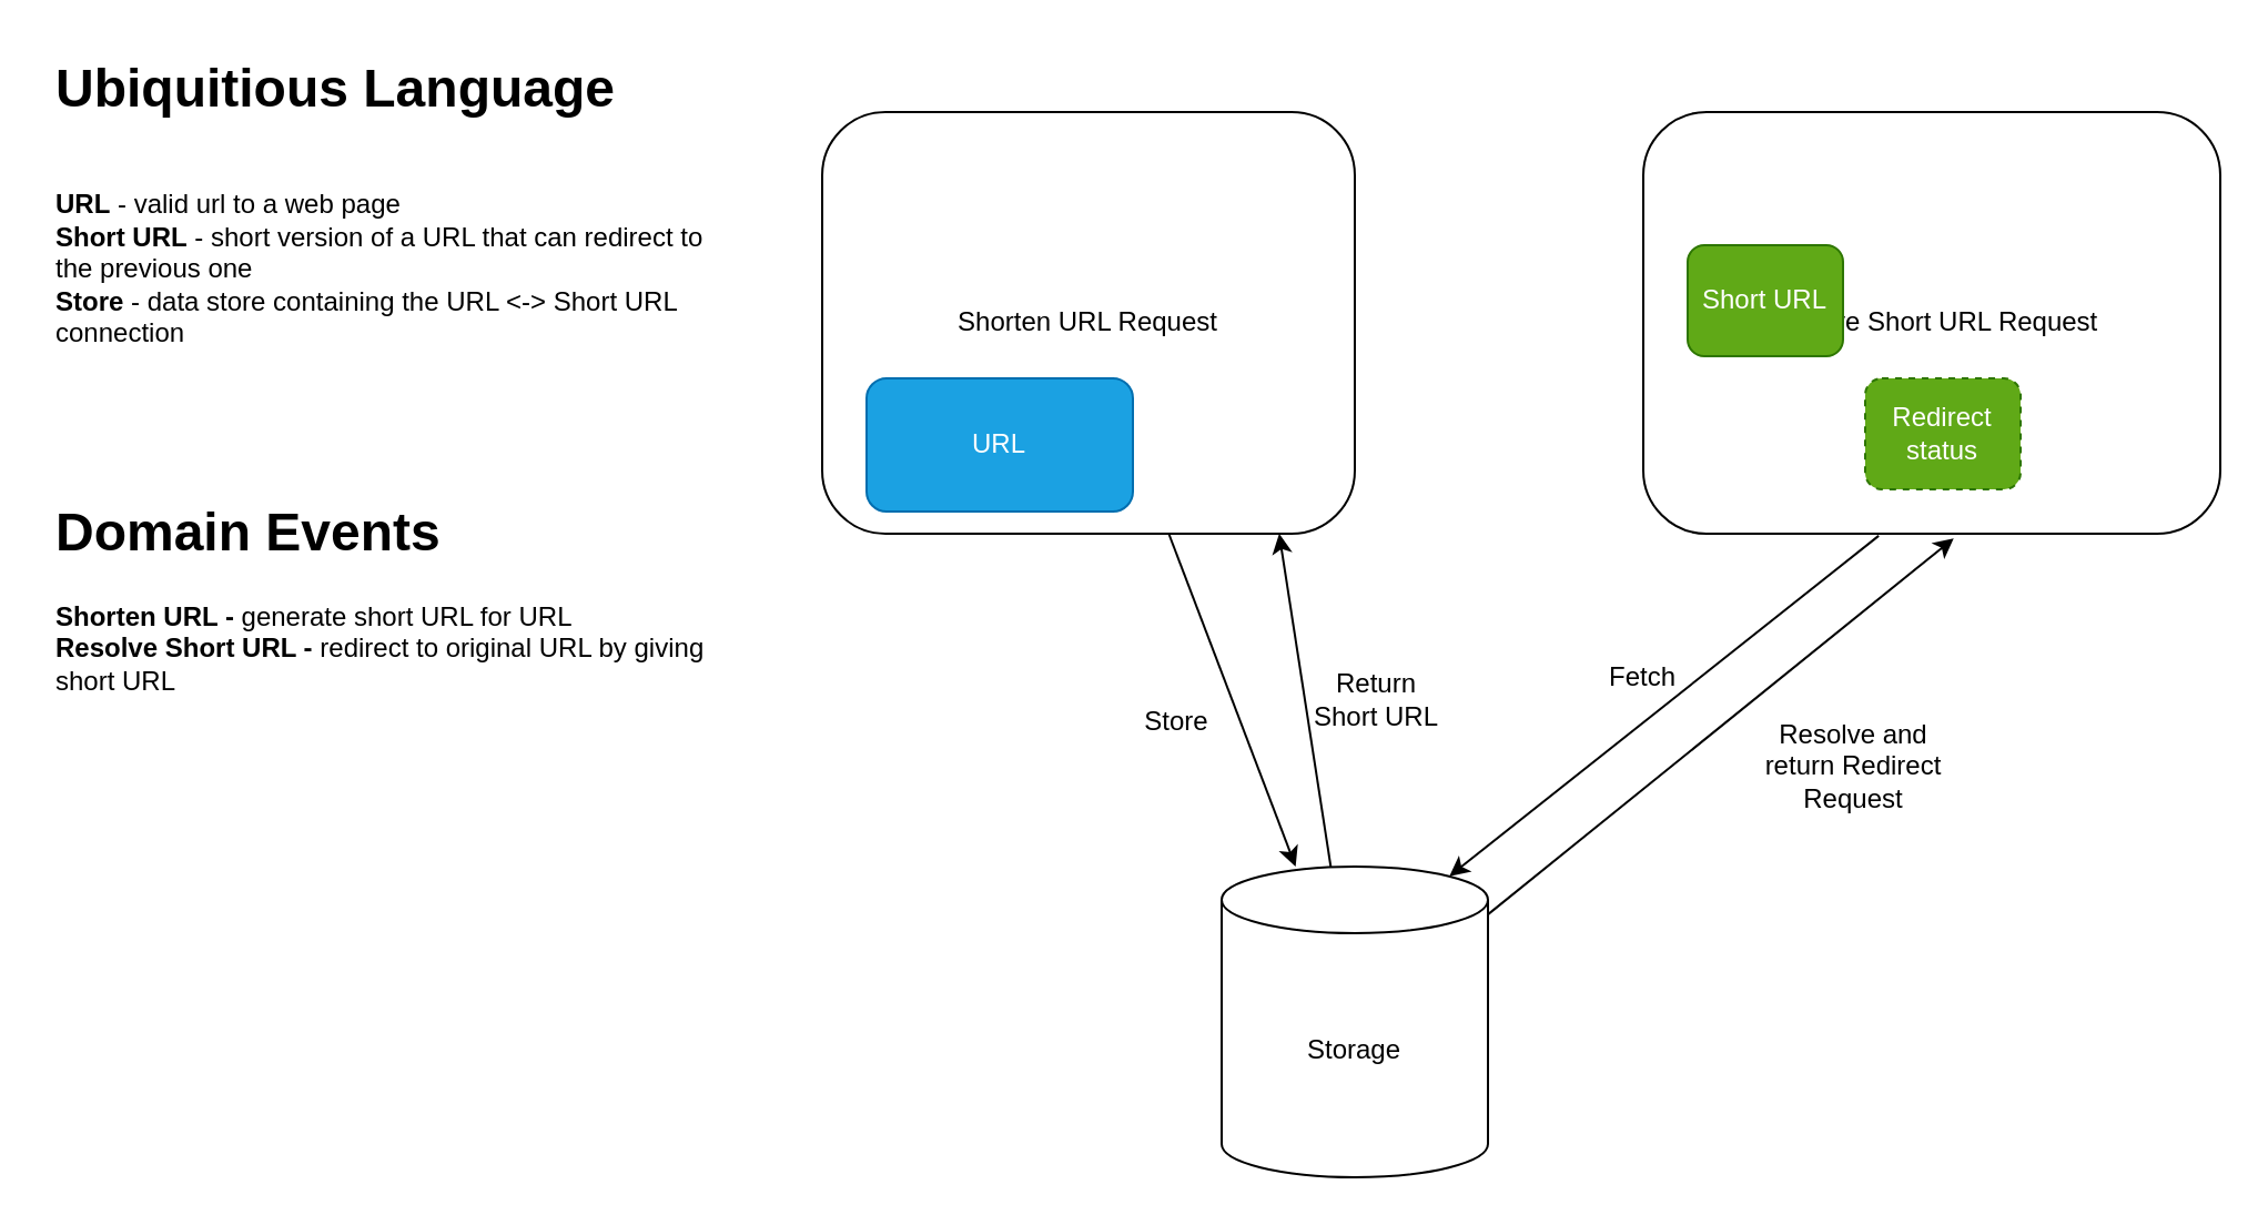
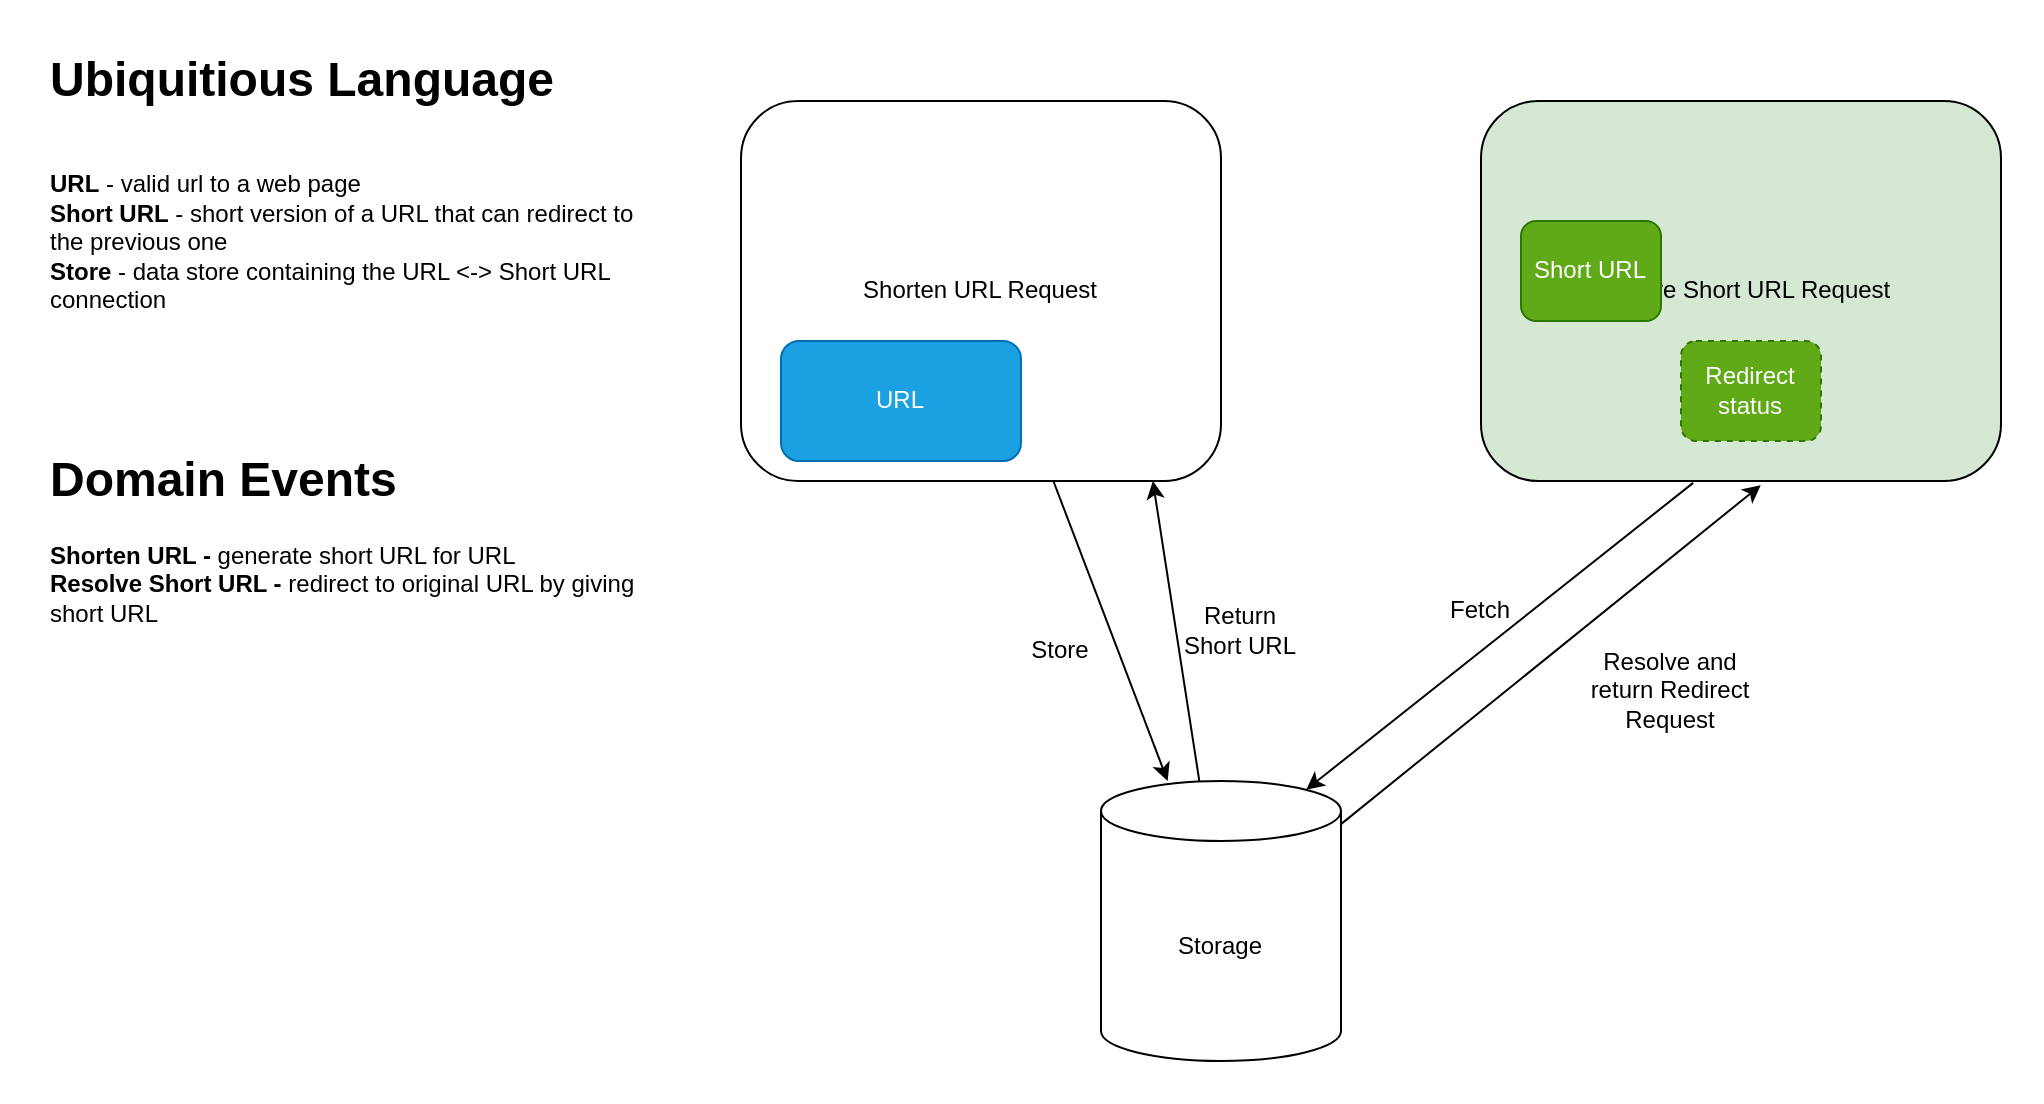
- <mxCell id="11" value="Resolve Short URL Request" style="rounded=1;whiteSpace=wrap;html=1;" parent="1" vertex="1"><mxGeometry x="740" y="50" width="260" height="190" as="geometry" /></mxCell>
+ <mxCell id="11" value="Resolve Short URL Request" style="rounded=1;whiteSpace=wrap;html=1;fillColor=#d5e8d4;" parent="1" vertex="1"><mxGeometry x="740" y="50" width="260" height="190" as="geometry" /></mxCell>
